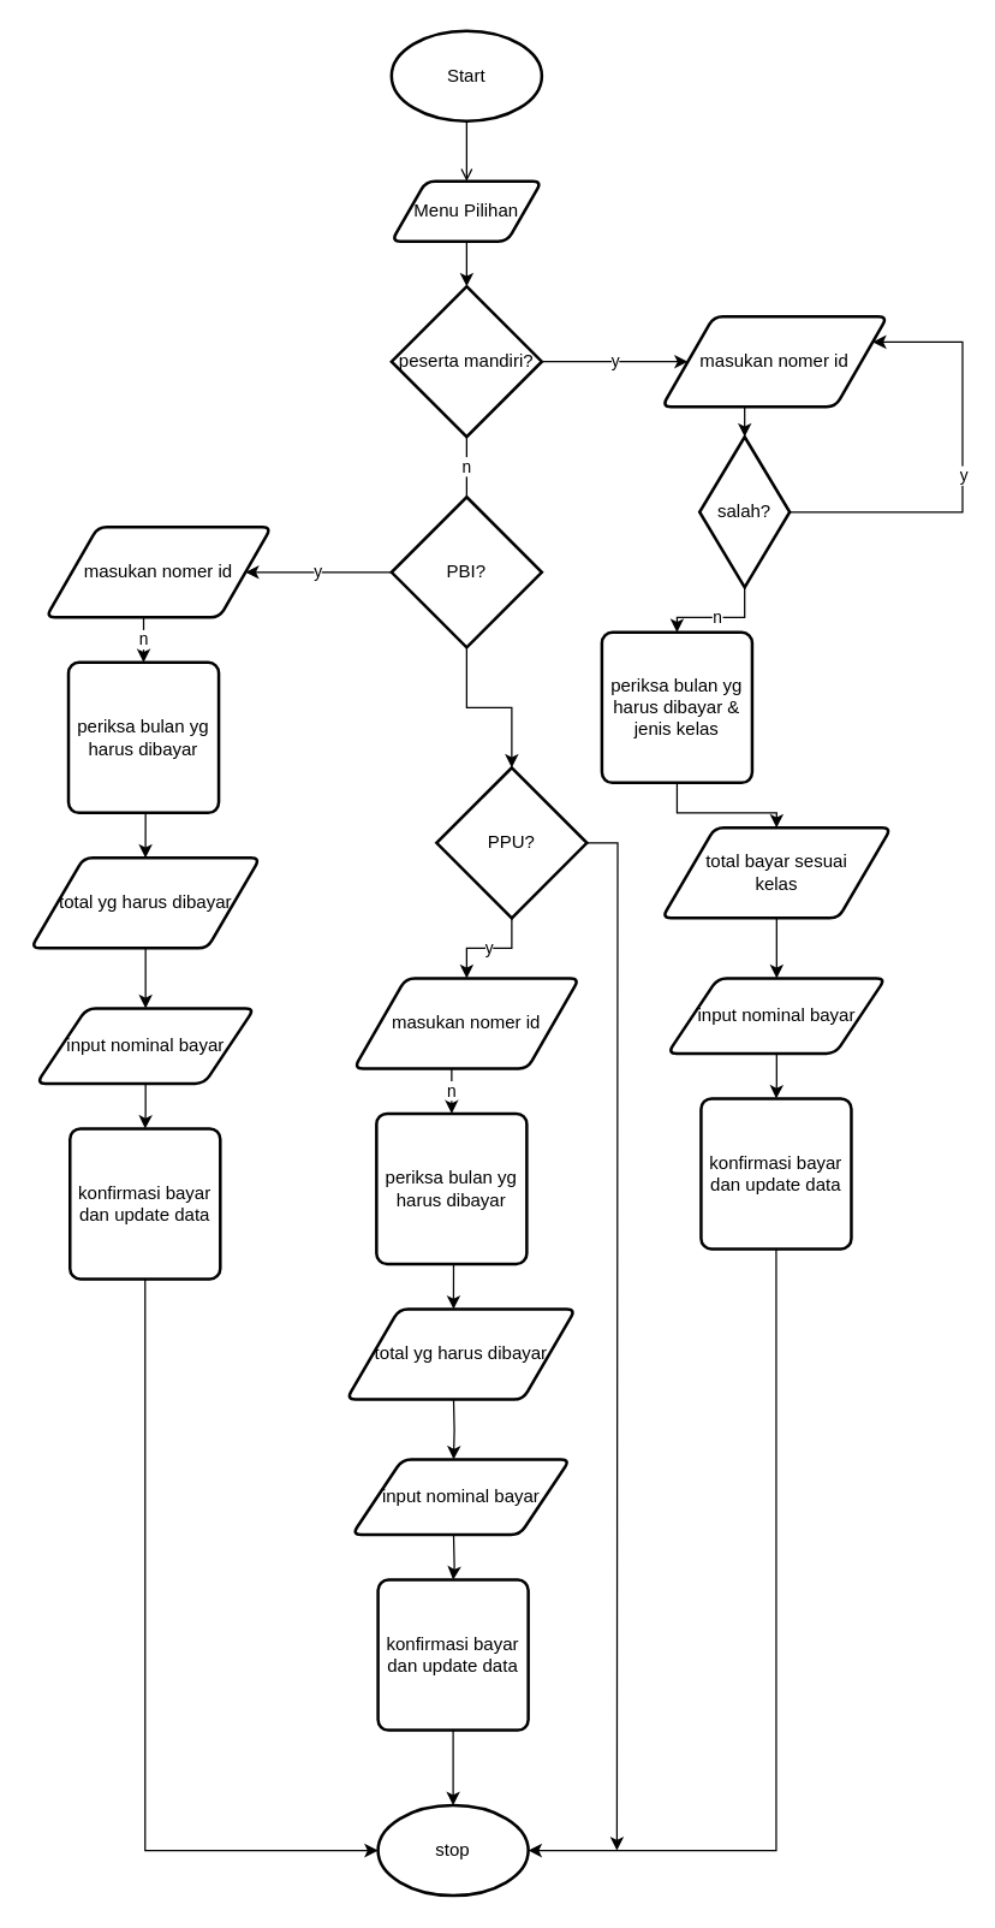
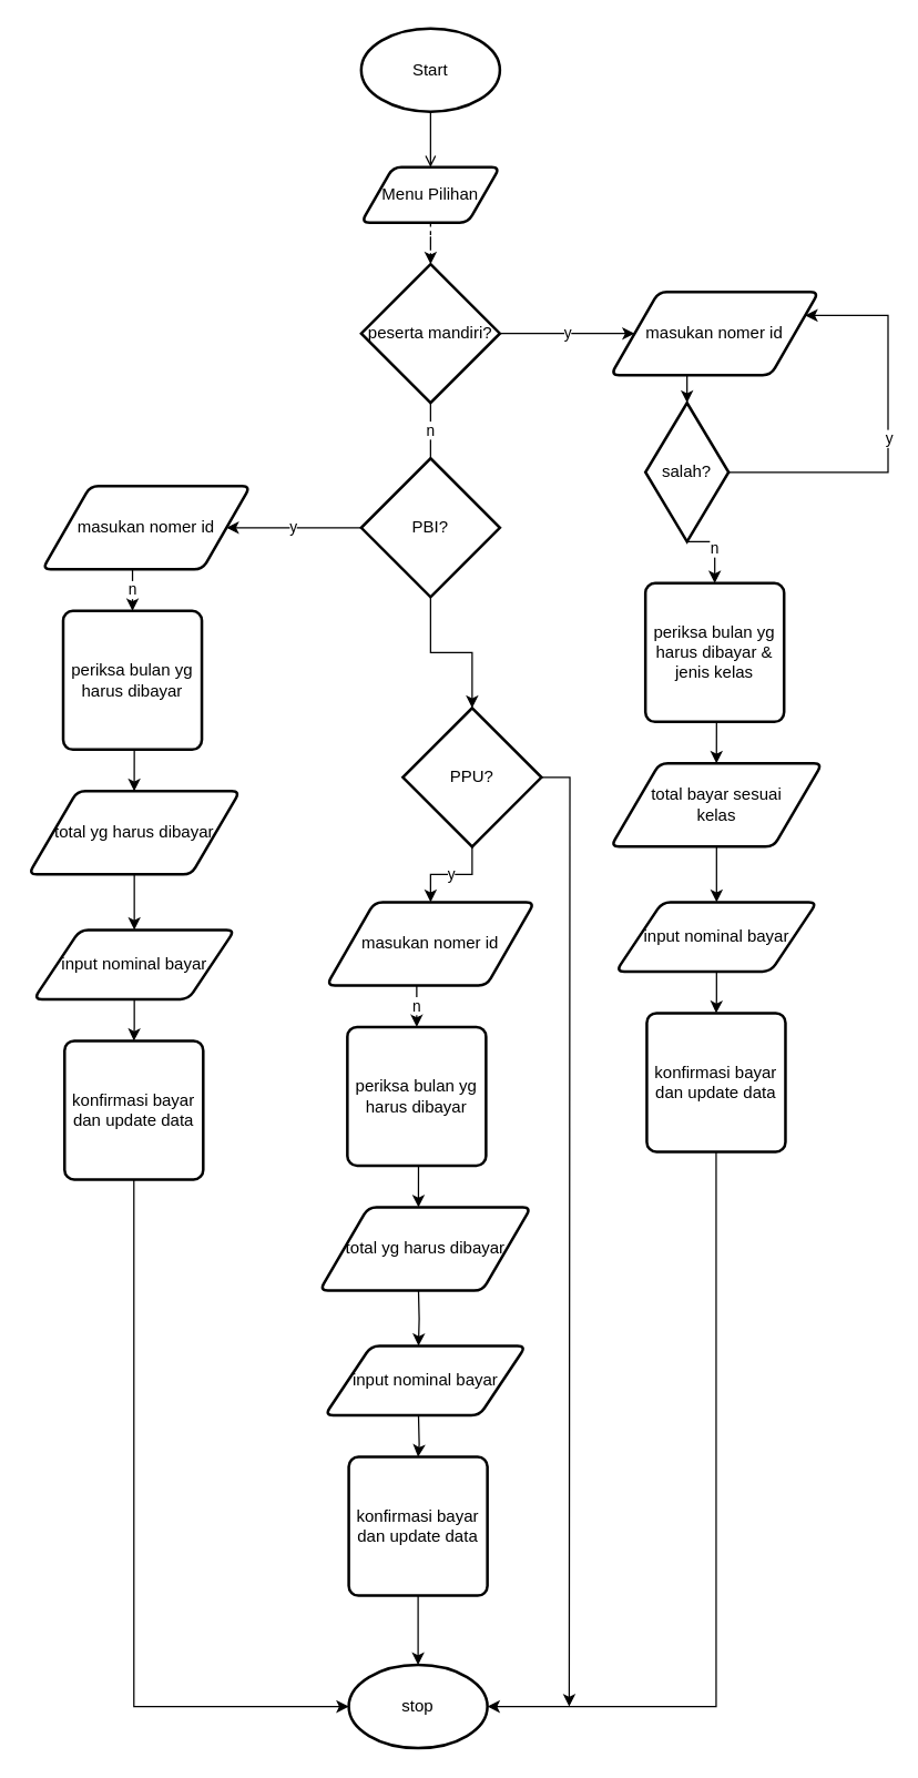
- <mxCell id="4" value="" style="edgeStyle=orthogonalEdgeStyle;rounded=0;orthogonalLoop=1;jettySize=auto;html=1;" edge="1" parent="1" source="5" target="8"><mxGeometry relative="1" as="geometry" /></mxCell>
+ <mxCell id="4" value="" style="edgeStyle=orthogonalEdgeStyle;rounded=0;orthogonalLoop=1;jettySize=auto;html=1;dashed=1;" edge="1" parent="1" source="5" target="8"><mxGeometry relative="1" as="geometry" /></mxCell>
- <mxCell id="16" value="&lt;div&gt;periksa bulan yg harus dibayar &amp;amp; jenis kelas&lt;br&gt;&lt;/div&gt;" style="rounded=1;whiteSpace=wrap;html=1;absoluteArcSize=1;arcSize=14;strokeWidth=2;" vertex="1" parent="1"><mxGeometry x="400" y="420" width="100" height="100" as="geometry" /></mxCell>
+ <mxCell id="16" value="&lt;div&gt;periksa bulan yg harus dibayar &amp;amp; jenis kelas&lt;br&gt;&lt;/div&gt;" style="rounded=1;whiteSpace=wrap;html=1;absoluteArcSize=1;arcSize=14;strokeWidth=2;" vertex="1" parent="1"><mxGeometry x="465" y="420" width="100" height="100" as="geometry" /></mxCell>
